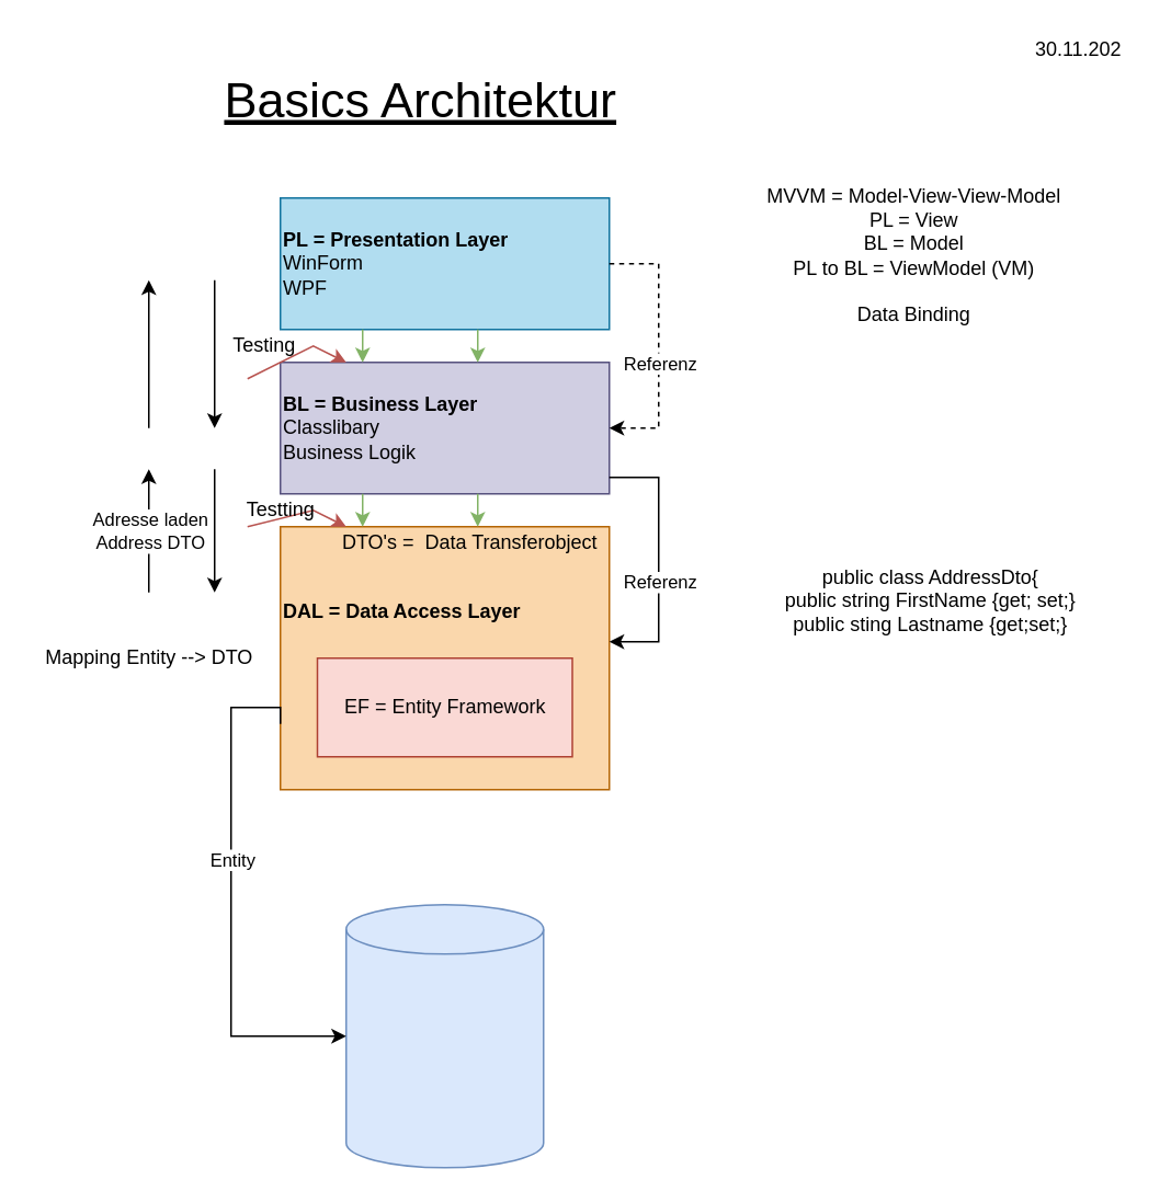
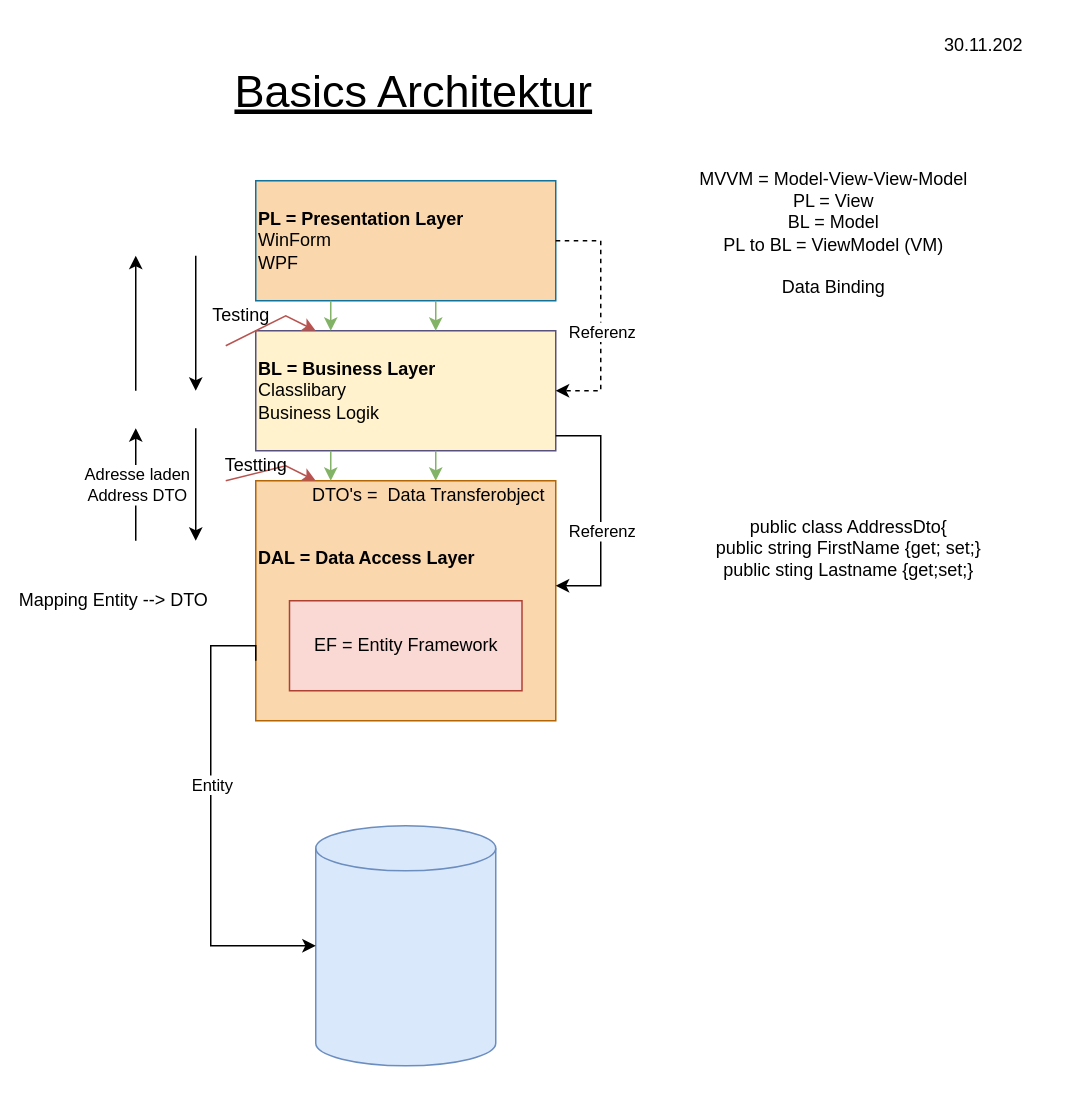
- <mxCell id="30" value="Basics Architektur" style="text;html=1;align=center;verticalAlign=middle;resizable=0;points=[];autosize=1;fontSize=30;fillColor=none;shadow=0;strokeColor=none;fontStyle=4" vertex="1" parent="1"><mxGeometry x="130" y="40" width="250" height="40" as="geometry" /></mxCell>
+ <mxCell id="30" value="Basics Architektur" style="text;html=1;align=center;verticalAlign=middle;resizable=0;points=[];autosize=1;fontSize=30;fillColor=none;shadow=0;strokeColor=none;fontStyle=4" vertex="1" parent="1"><mxGeometry x="150" y="40" width="250" height="40" as="geometry" /></mxCell>
- <mxCell id="2" value="&lt;b&gt;PL = Presentation Layer&lt;br&gt;&lt;/b&gt;WinForm&lt;br&gt;WPF" style="rounded=0;whiteSpace=wrap;html=1;fillColor=#b1ddf0;strokeColor=#10739e;align=left;" vertex="1" parent="1"><mxGeometry x="170" y="120" width="200" height="80" as="geometry" /></mxCell>
+ <mxCell id="2" value="&lt;b&gt;PL = Presentation Layer&lt;br&gt;&lt;/b&gt;WinForm&lt;br&gt;WPF" style="rounded=0;whiteSpace=wrap;html=1;fillColor=#fad7ac;strokeColor=#10739e;align=left;" vertex="1" parent="1"><mxGeometry x="170" y="120" width="200" height="80" as="geometry" /></mxCell>
- <mxCell id="4" value="&lt;b&gt;BL = Business Layer&lt;/b&gt;&lt;br&gt;Classlibary&lt;br&gt;Business Logik" style="rounded=0;whiteSpace=wrap;html=1;fillColor=#d0cee2;strokeColor=#56517e;align=left;" vertex="1" parent="1"><mxGeometry x="170" y="220" width="200" height="80" as="geometry" /></mxCell>
+ <mxCell id="4" value="&lt;b&gt;BL = Business Layer&lt;/b&gt;&lt;br&gt;Classlibary&lt;br&gt;Business Logik" style="rounded=0;whiteSpace=wrap;html=1;fillColor=#fff2cc;strokeColor=#56517e;align=left;" vertex="1" parent="1"><mxGeometry x="170" y="220" width="200" height="80" as="geometry" /></mxCell>
- <mxCell id="16" value="Mapping Entity --&amp;gt; DTO" style="text;html=1;align=center;verticalAlign=middle;resizable=0;points=[];autosize=1;strokeColor=none;fillColor=none;" vertex="1" parent="1"><mxGeometry x="20" y="390" width="140" height="20" as="geometry" /></mxCell>
+ <mxCell id="16" value="Mapping Entity --&amp;gt; DTO" style="text;html=1;align=center;verticalAlign=middle;resizable=0;points=[];autosize=1;strokeColor=none;fillColor=none;" vertex="1" parent="1"><mxGeometry x="5" y="390" width="140" height="20" as="geometry" /></mxCell>
